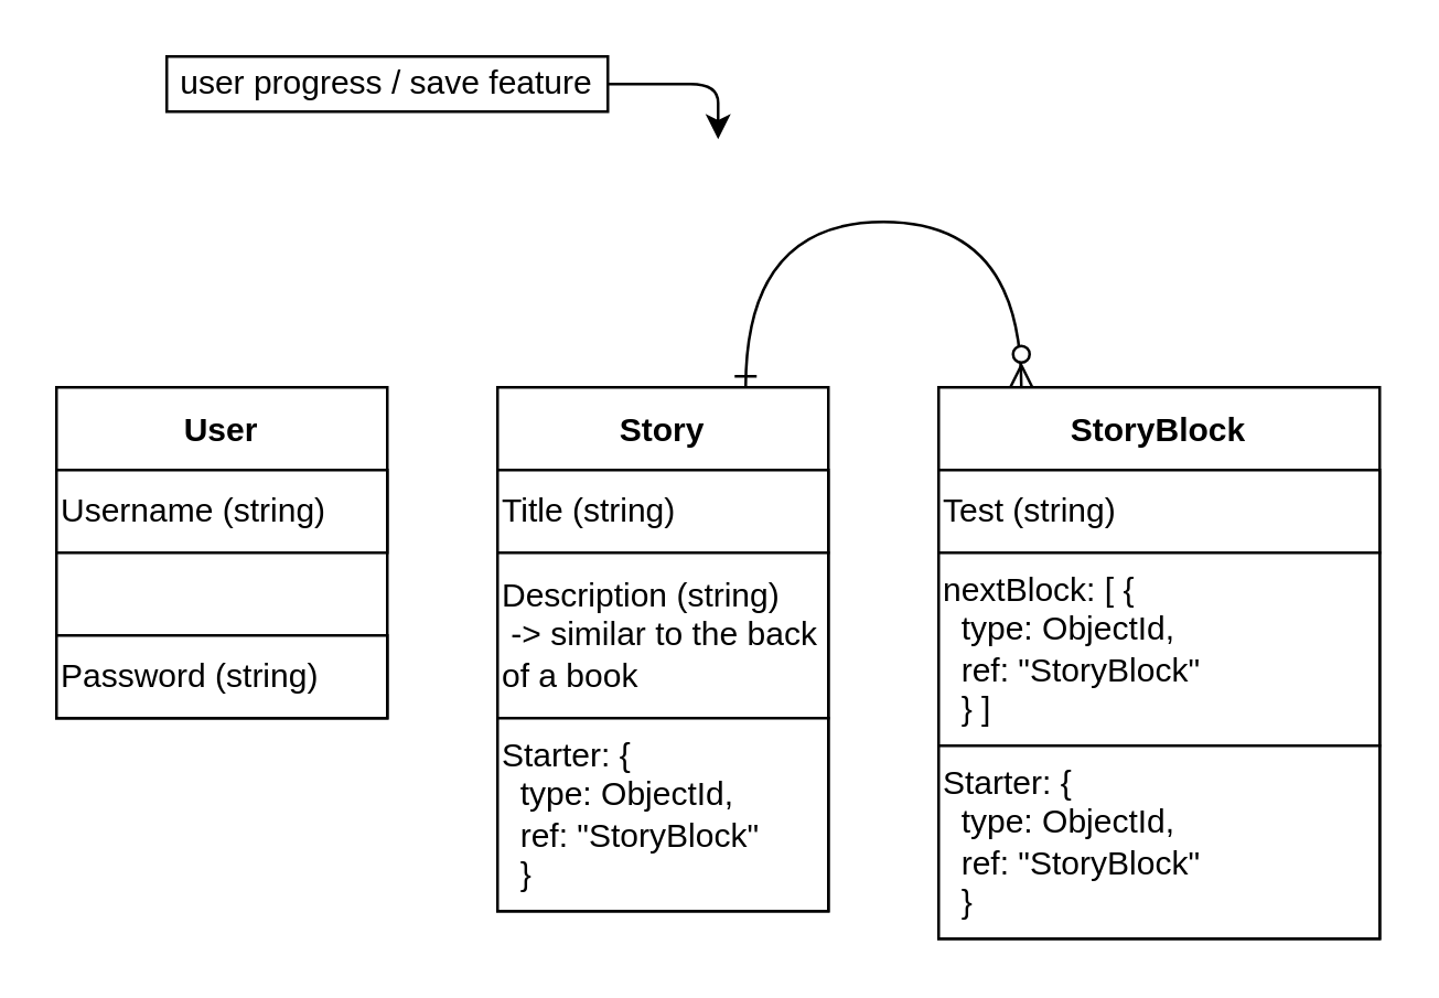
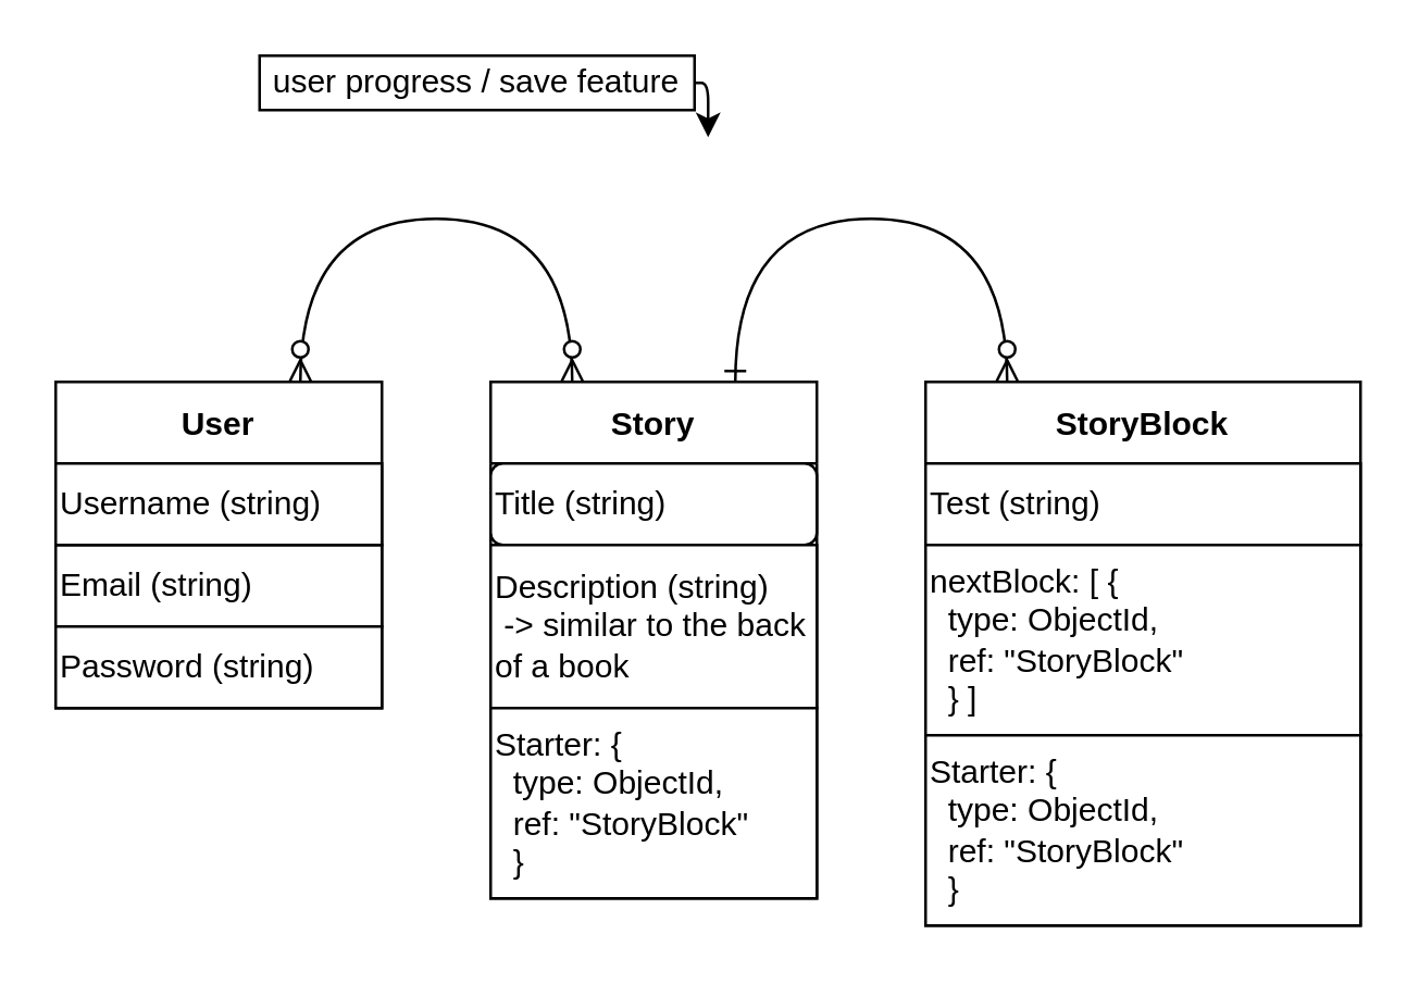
- <mxCell id="16" value="&lt;font color=&quot;#000000&quot;&gt;user progress / save feature&lt;/font&gt;" style="text;html=1;align=center;verticalAlign=middle;whiteSpace=wrap;rounded=0;arcSize=50;glass=1;strokeColor=#000000;" vertex="1" parent="1"><mxGeometry x="60" width="160" height="20" as="geometry" y="20" /></mxCell>
+ <mxCell id="16" value="&lt;font color=&quot;#000000&quot;&gt;user progress / save feature&lt;/font&gt;" style="text;html=1;align=center;verticalAlign=middle;whiteSpace=wrap;rounded=0;arcSize=50;glass=1;strokeColor=#000000;" vertex="1" parent="1"><mxGeometry x="95" y="20" width="160" height="20" as="geometry" /></mxCell>
+ <mxCell id="2" style="edgeStyle=orthogonalEdgeStyle;curved=1;rounded=0;orthogonalLoop=1;jettySize=auto;html=1;exitX=0.75;exitY=0;exitDx=0;exitDy=0;endArrow=ERzeroToMany;endFill=1;entryX=0.25;entryY=0;entryDx=0;entryDy=0;sourcePerimeterSpacing=6;targetPerimeterSpacing=6;startArrow=ERzeroToMany;startFill=1;strokeColor=#000000;" edge="1" parent="1" source="3" target="7"><mxGeometry relative="1" as="geometry"><mxPoint x="160" y="70" as="targetPoint" /><Array as="points"><mxPoint x="110" y="80" /><mxPoint x="210" y="80" /></Array></mxGeometry></mxCell>
- <mxCell id="8" value="Title (string)" style="whiteSpace=wrap;html=1;align=left;" vertex="1" parent="7"><mxGeometry y="30" width="120" height="30" as="geometry" /></mxCell>
+ <mxCell id="8" value="Title (string)" style="whiteSpace=wrap;html=1;align=left;rounded=1;" vertex="1" parent="7"><mxGeometry y="30" width="120" height="30" as="geometry" /></mxCell>
+ <mxCell id="4" value="Email (string)" style="whiteSpace=wrap;html=1;align=left;" vertex="1" parent="3"><mxGeometry y="60" width="120" height="30" as="geometry" /></mxCell>
